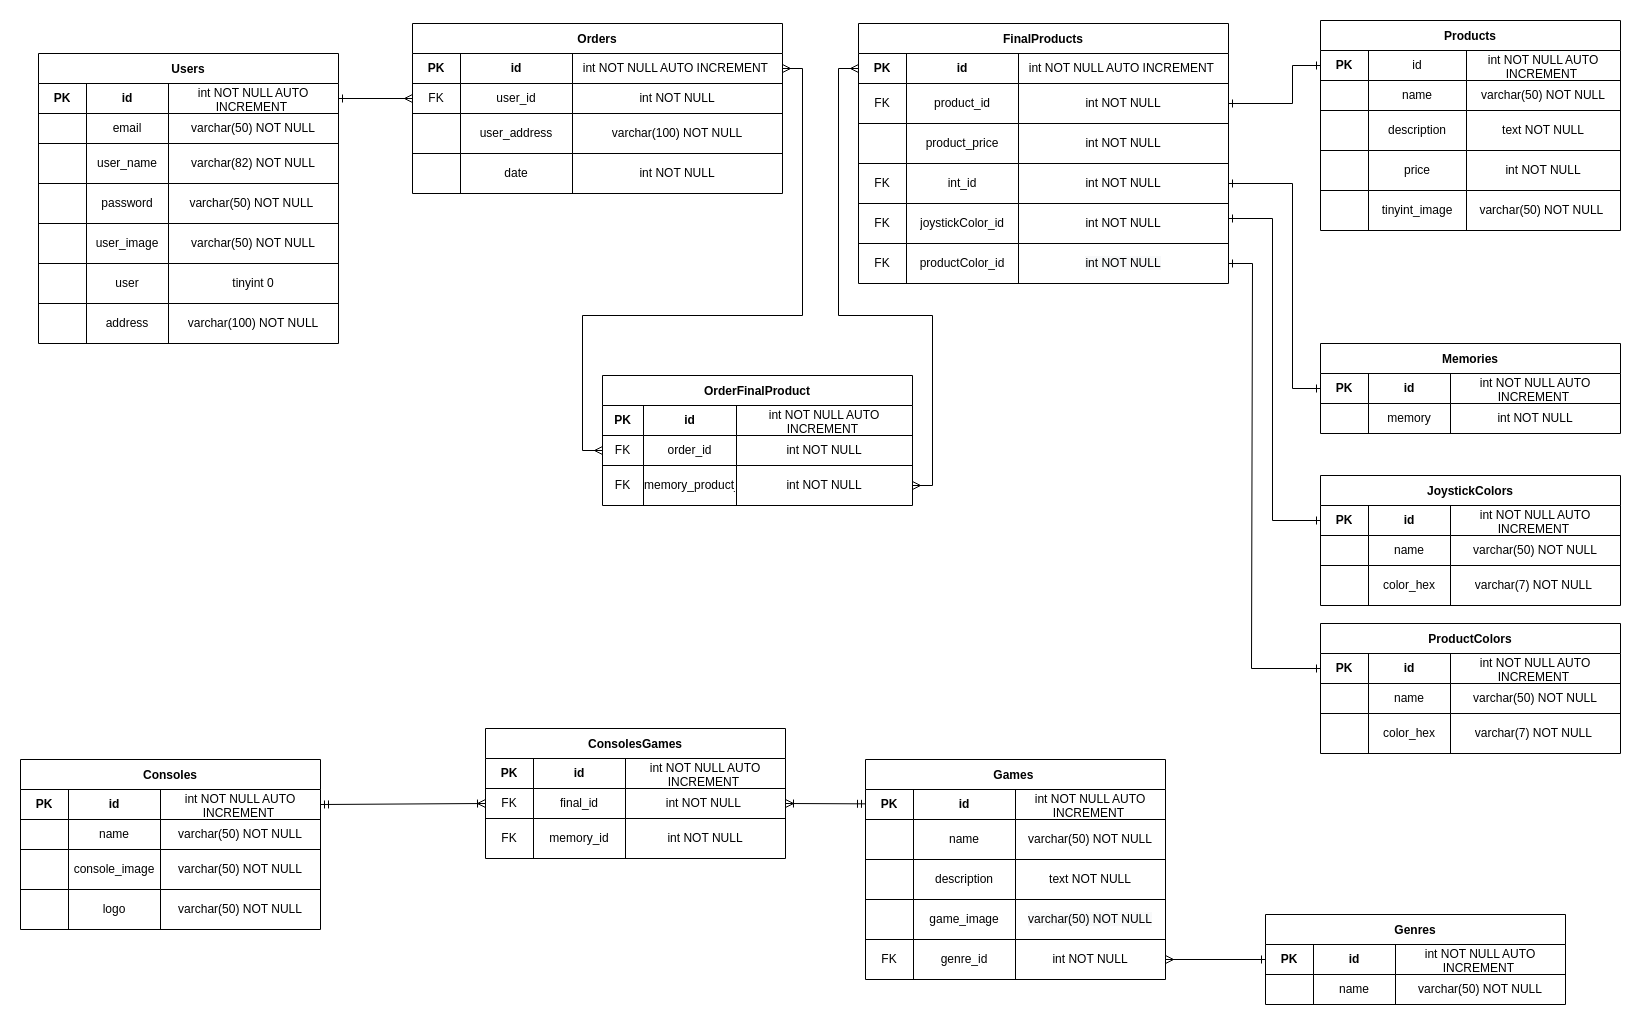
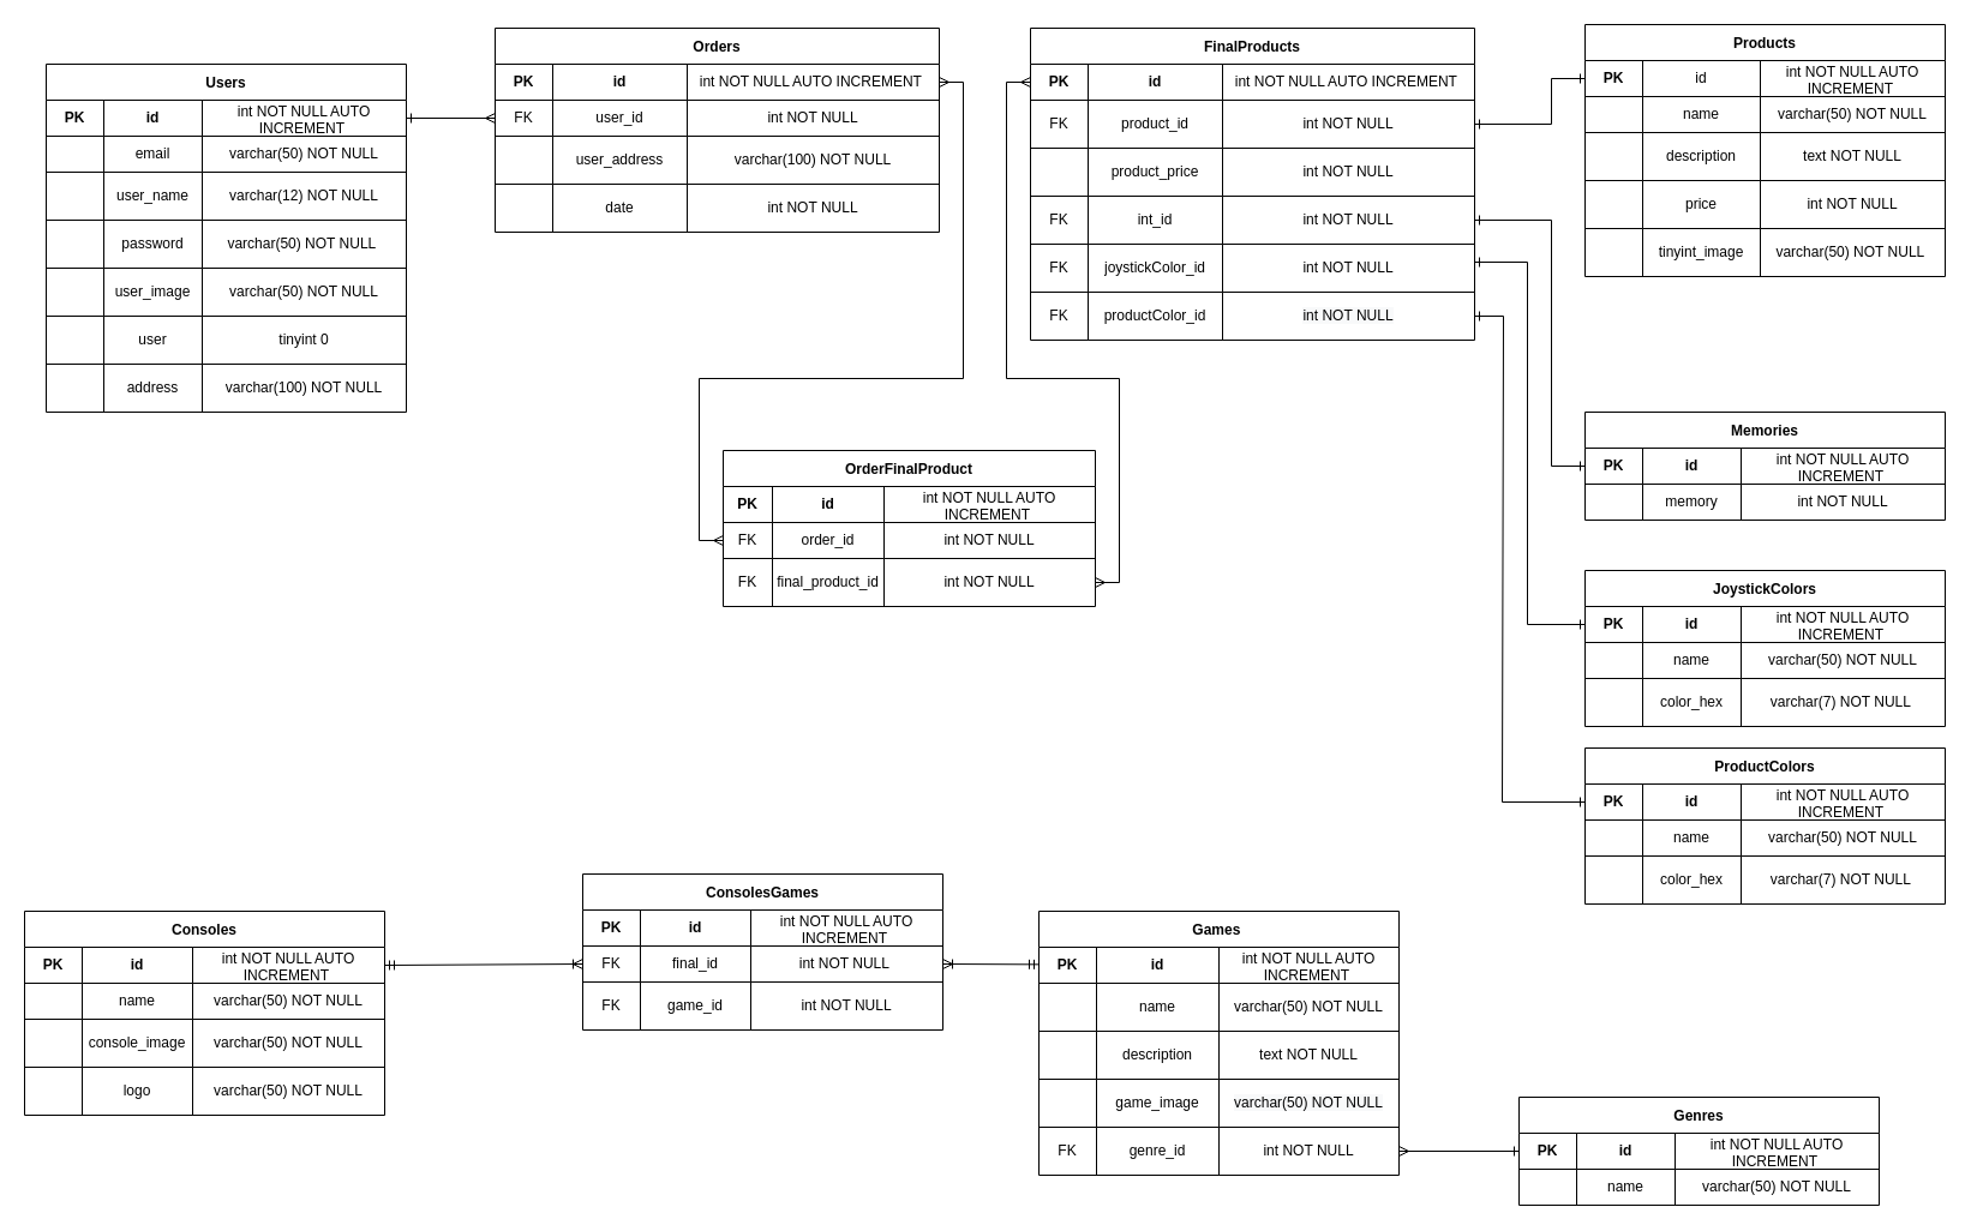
- <mxCell id="14" value="varchar(82) NOT NULL" style="shape=partialRectangle;html=1;whiteSpace=wrap;connectable=0;fillColor=none;top=0;left=0;bottom=0;right=0;overflow=hidden;" parent="11" vertex="1"><mxGeometry x="130" width="170" height="40" as="geometry"><mxRectangle width="170" height="40" as="alternateBounds" /></mxGeometry></mxCell>
+ <mxCell id="14" value="varchar(12) NOT NULL" style="shape=partialRectangle;html=1;whiteSpace=wrap;connectable=0;fillColor=none;top=0;left=0;bottom=0;right=0;overflow=hidden;" parent="11" vertex="1"><mxGeometry x="130" width="170" height="40" as="geometry"><mxRectangle width="170" height="40" as="alternateBounds" /></mxGeometry></mxCell>
- <mxCell id="209" value="memory_product_id" style="shape=partialRectangle;html=1;whiteSpace=wrap;connectable=0;fillColor=none;top=0;left=0;bottom=0;right=0;overflow=hidden;" vertex="1" parent="207"><mxGeometry x="41" width="93" height="40" as="geometry"><mxRectangle width="93" height="40" as="alternateBounds" /></mxGeometry></mxCell>
+ <mxCell id="209" value="final_product_id" style="shape=partialRectangle;html=1;whiteSpace=wrap;connectable=0;fillColor=none;top=0;left=0;bottom=0;right=0;overflow=hidden;" vertex="1" parent="207"><mxGeometry x="41" width="93" height="40" as="geometry"><mxRectangle width="93" height="40" as="alternateBounds" /></mxGeometry></mxCell>
- <mxCell id="110" value="memory_id" style="shape=partialRectangle;html=1;whiteSpace=wrap;connectable=0;fillColor=none;top=0;left=0;bottom=0;right=0;overflow=hidden;" parent="108" vertex="1"><mxGeometry x="48" width="92" height="40" as="geometry"><mxRectangle width="92" height="40" as="alternateBounds" /></mxGeometry></mxCell>
+ <mxCell id="110" value="game_id" style="shape=partialRectangle;html=1;whiteSpace=wrap;connectable=0;fillColor=none;top=0;left=0;bottom=0;right=0;overflow=hidden;" parent="108" vertex="1"><mxGeometry x="48" width="92" height="40" as="geometry"><mxRectangle width="92" height="40" as="alternateBounds" /></mxGeometry></mxCell>
